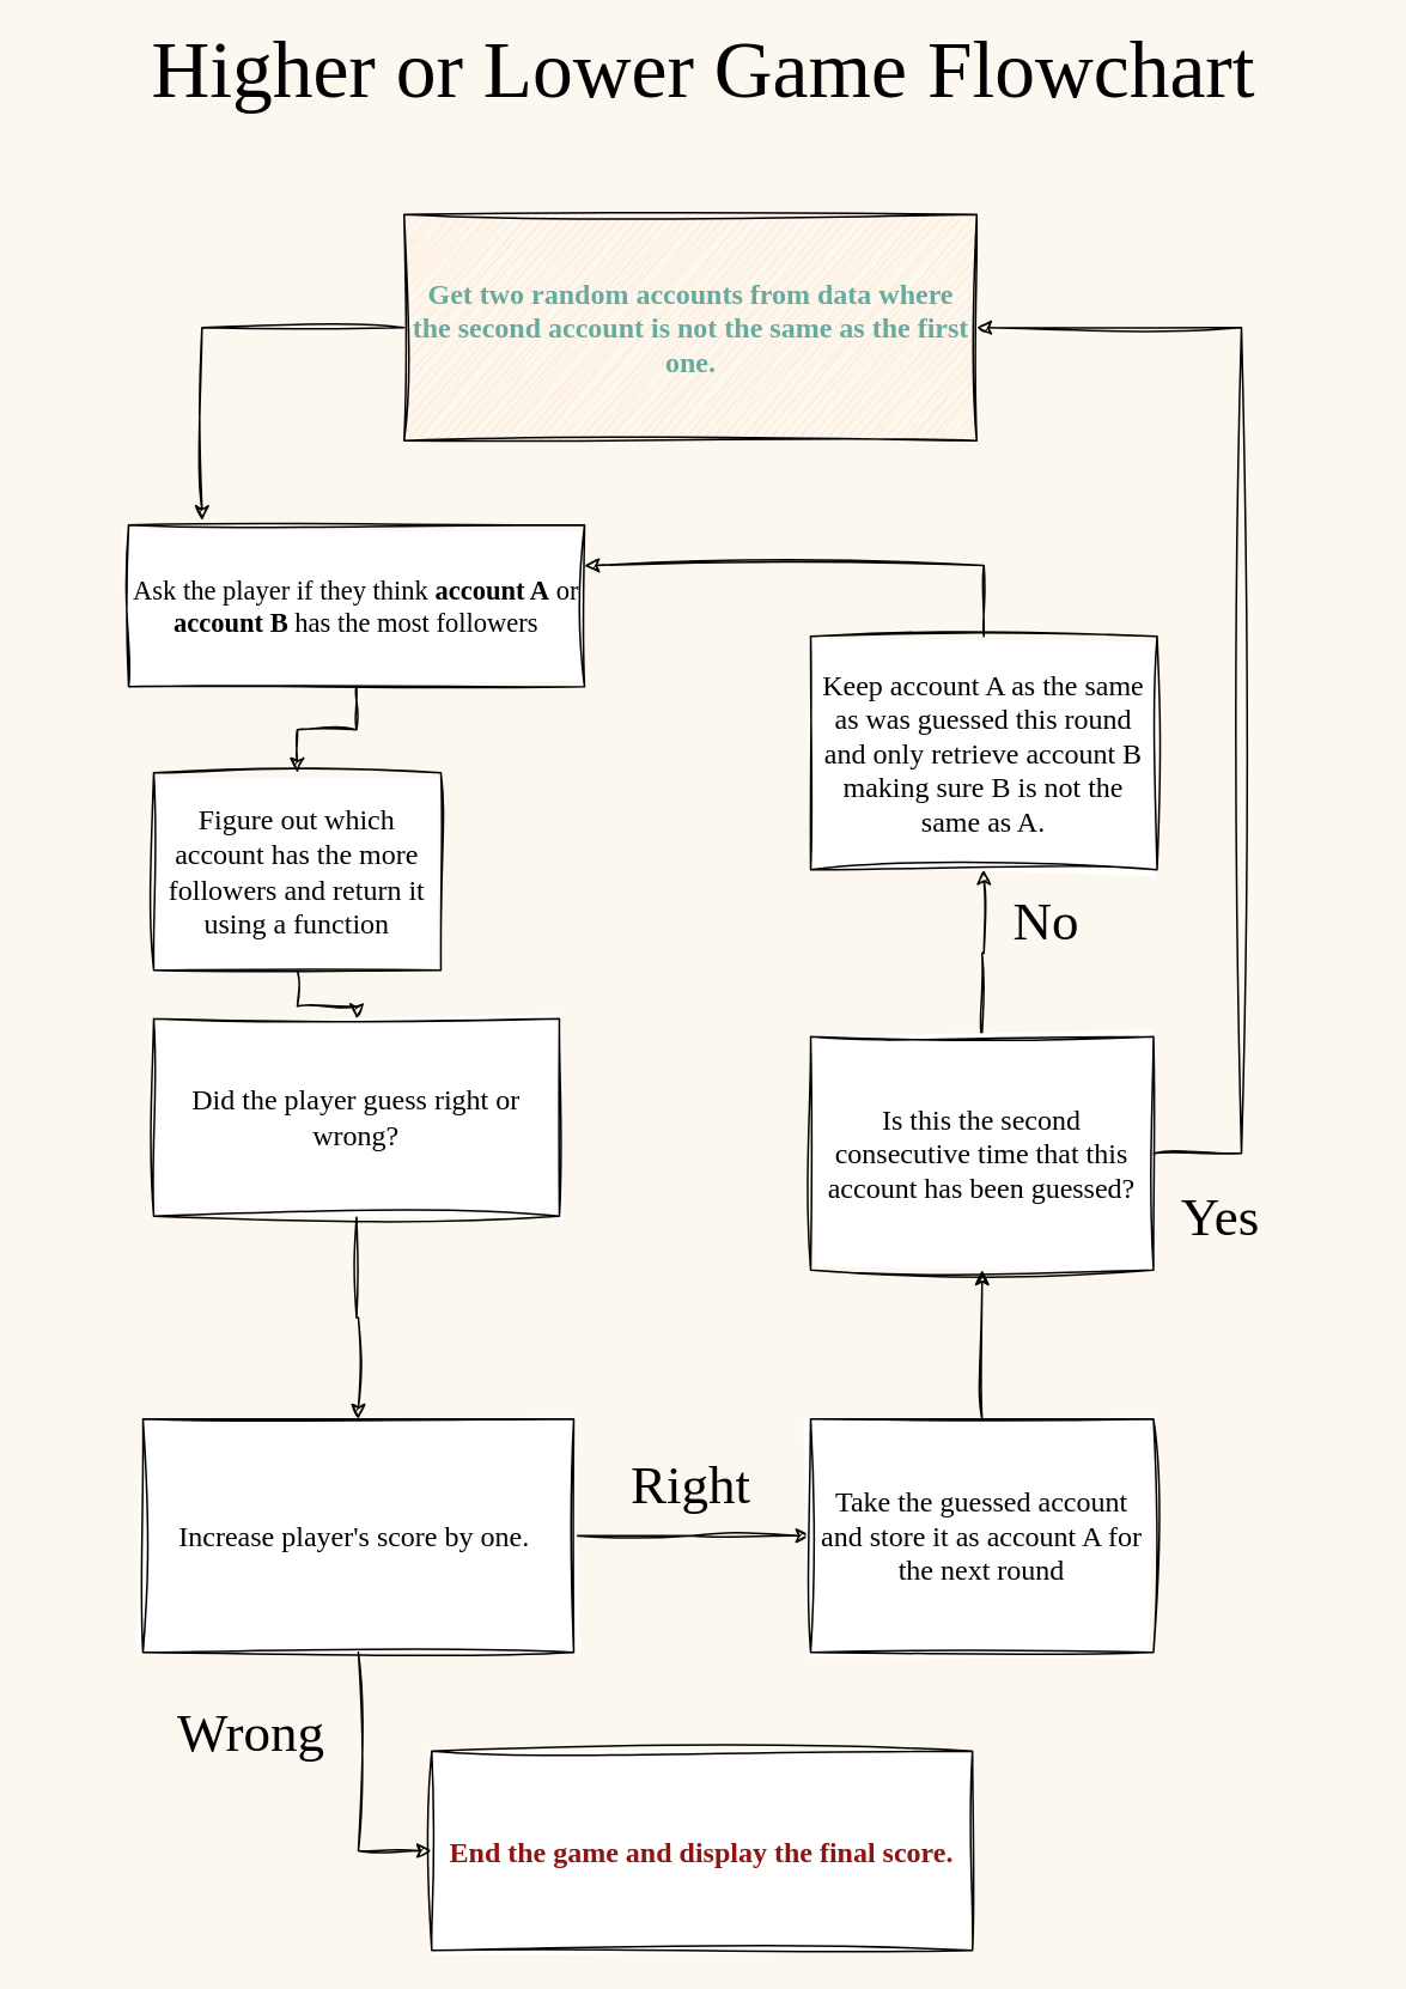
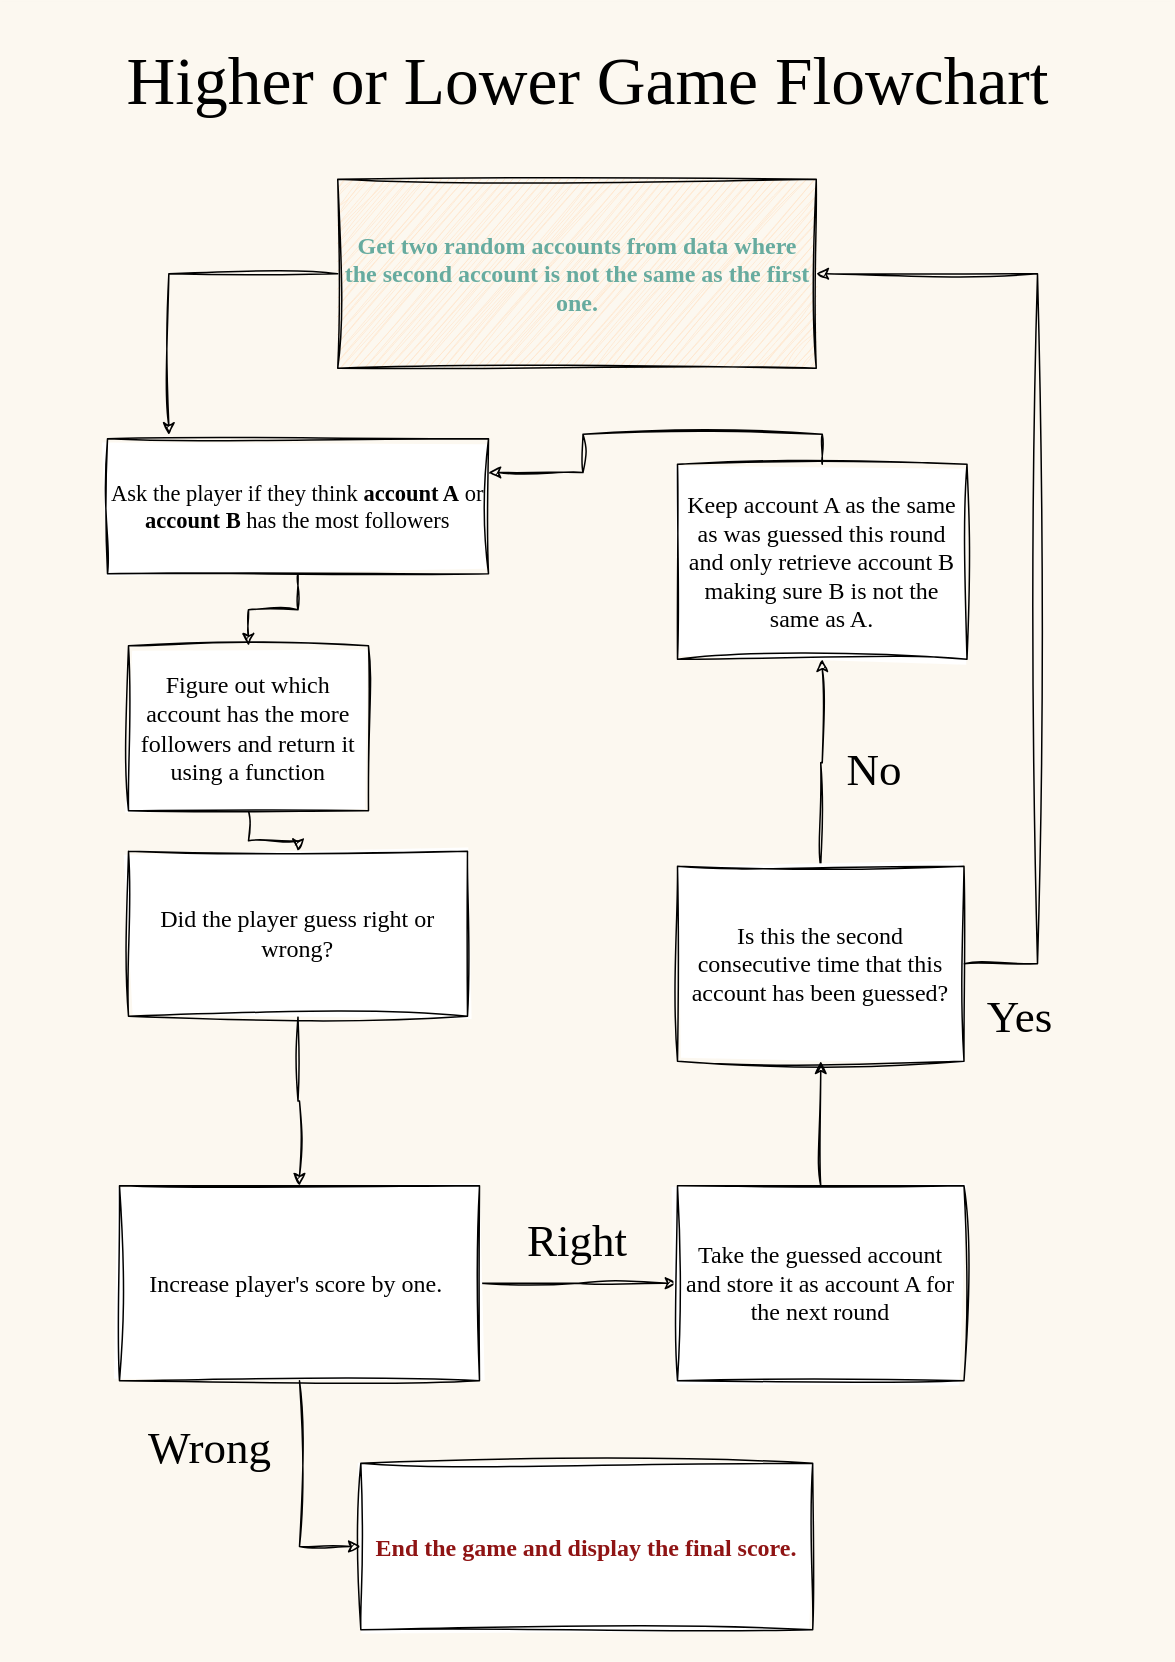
- <mxCell id="25" value="&lt;font style=&quot;font-size: 45px;&quot;&gt;Higher or Lower Game Flowchart&lt;/font&gt;" style="text;html=1;align=center;verticalAlign=middle;resizable=0;points=[];autosize=1;strokeColor=none;fillColor=none;fontSize=20;fontFamily=Architects Daughter;" parent="1" vertex="1"><mxGeometry x="20" y="5" width="741" height="66" as="geometry" /></mxCell>
+ <mxCell id="25" value="&lt;font style=&quot;font-size: 45px;&quot;&gt;Higher or Lower Game Flowchart&lt;/font&gt;" style="text;html=1;align=center;verticalAlign=middle;resizable=0;points=[];autosize=1;strokeColor=none;fillColor=none;fontSize=20;fontFamily=Architects Daughter;" parent="1" vertex="1"><mxGeometry x="20" y="20" width="741" height="66" as="geometry" /></mxCell>
- <mxCell id="23" value="&lt;span style=&quot;font-size: 16px;&quot;&gt;Keep account A as the same as was guessed this round and only retrieve account B making sure B is not the same as A.&lt;br style=&quot;font-size: 16px;&quot;&gt;&lt;/span&gt;" style="rounded=0;whiteSpace=wrap;html=1;sketch=1;hachureGap=4;jiggle=2;curveFitting=1;fontFamily=Verdana;fontSize=16;" parent="1" vertex="1"><mxGeometry x="451" y="354" width="193" height="130" as="geometry" /></mxCell>
+ <mxCell id="23" value="&lt;span style=&quot;font-size: 16px;&quot;&gt;Keep account A as the same as was guessed this round and only retrieve account B making sure B is not the same as A.&lt;br style=&quot;font-size: 16px;&quot;&gt;&lt;/span&gt;" style="rounded=0;whiteSpace=wrap;html=1;sketch=1;hachureGap=4;jiggle=2;curveFitting=1;fontFamily=Verdana;fontSize=16;" parent="1" vertex="1"><mxGeometry x="451" y="309" width="193" height="130" as="geometry" /></mxCell>
